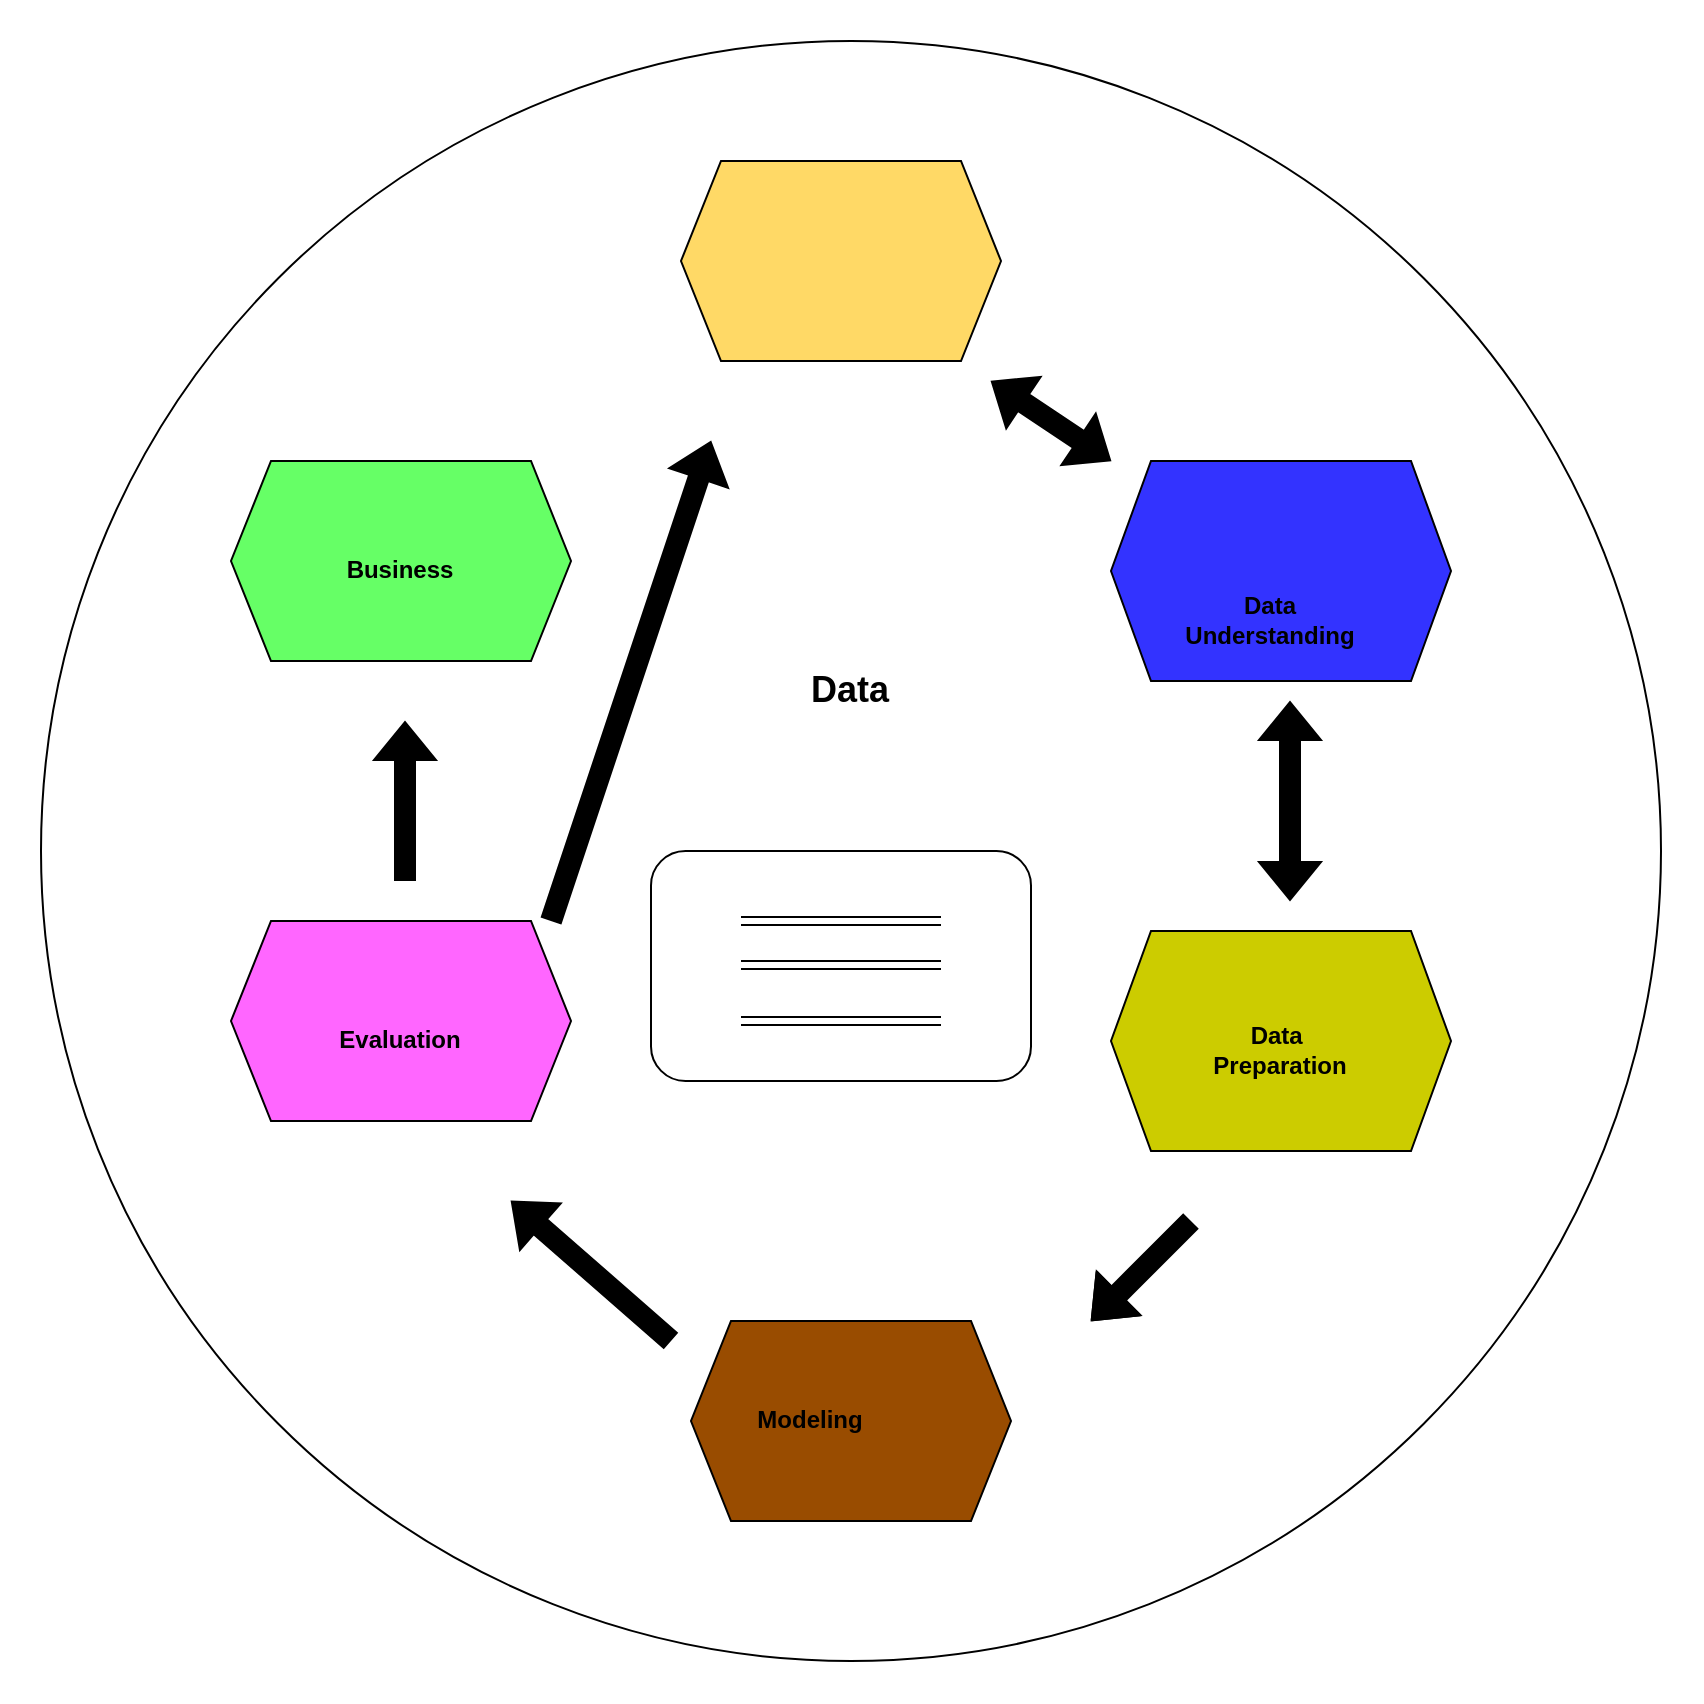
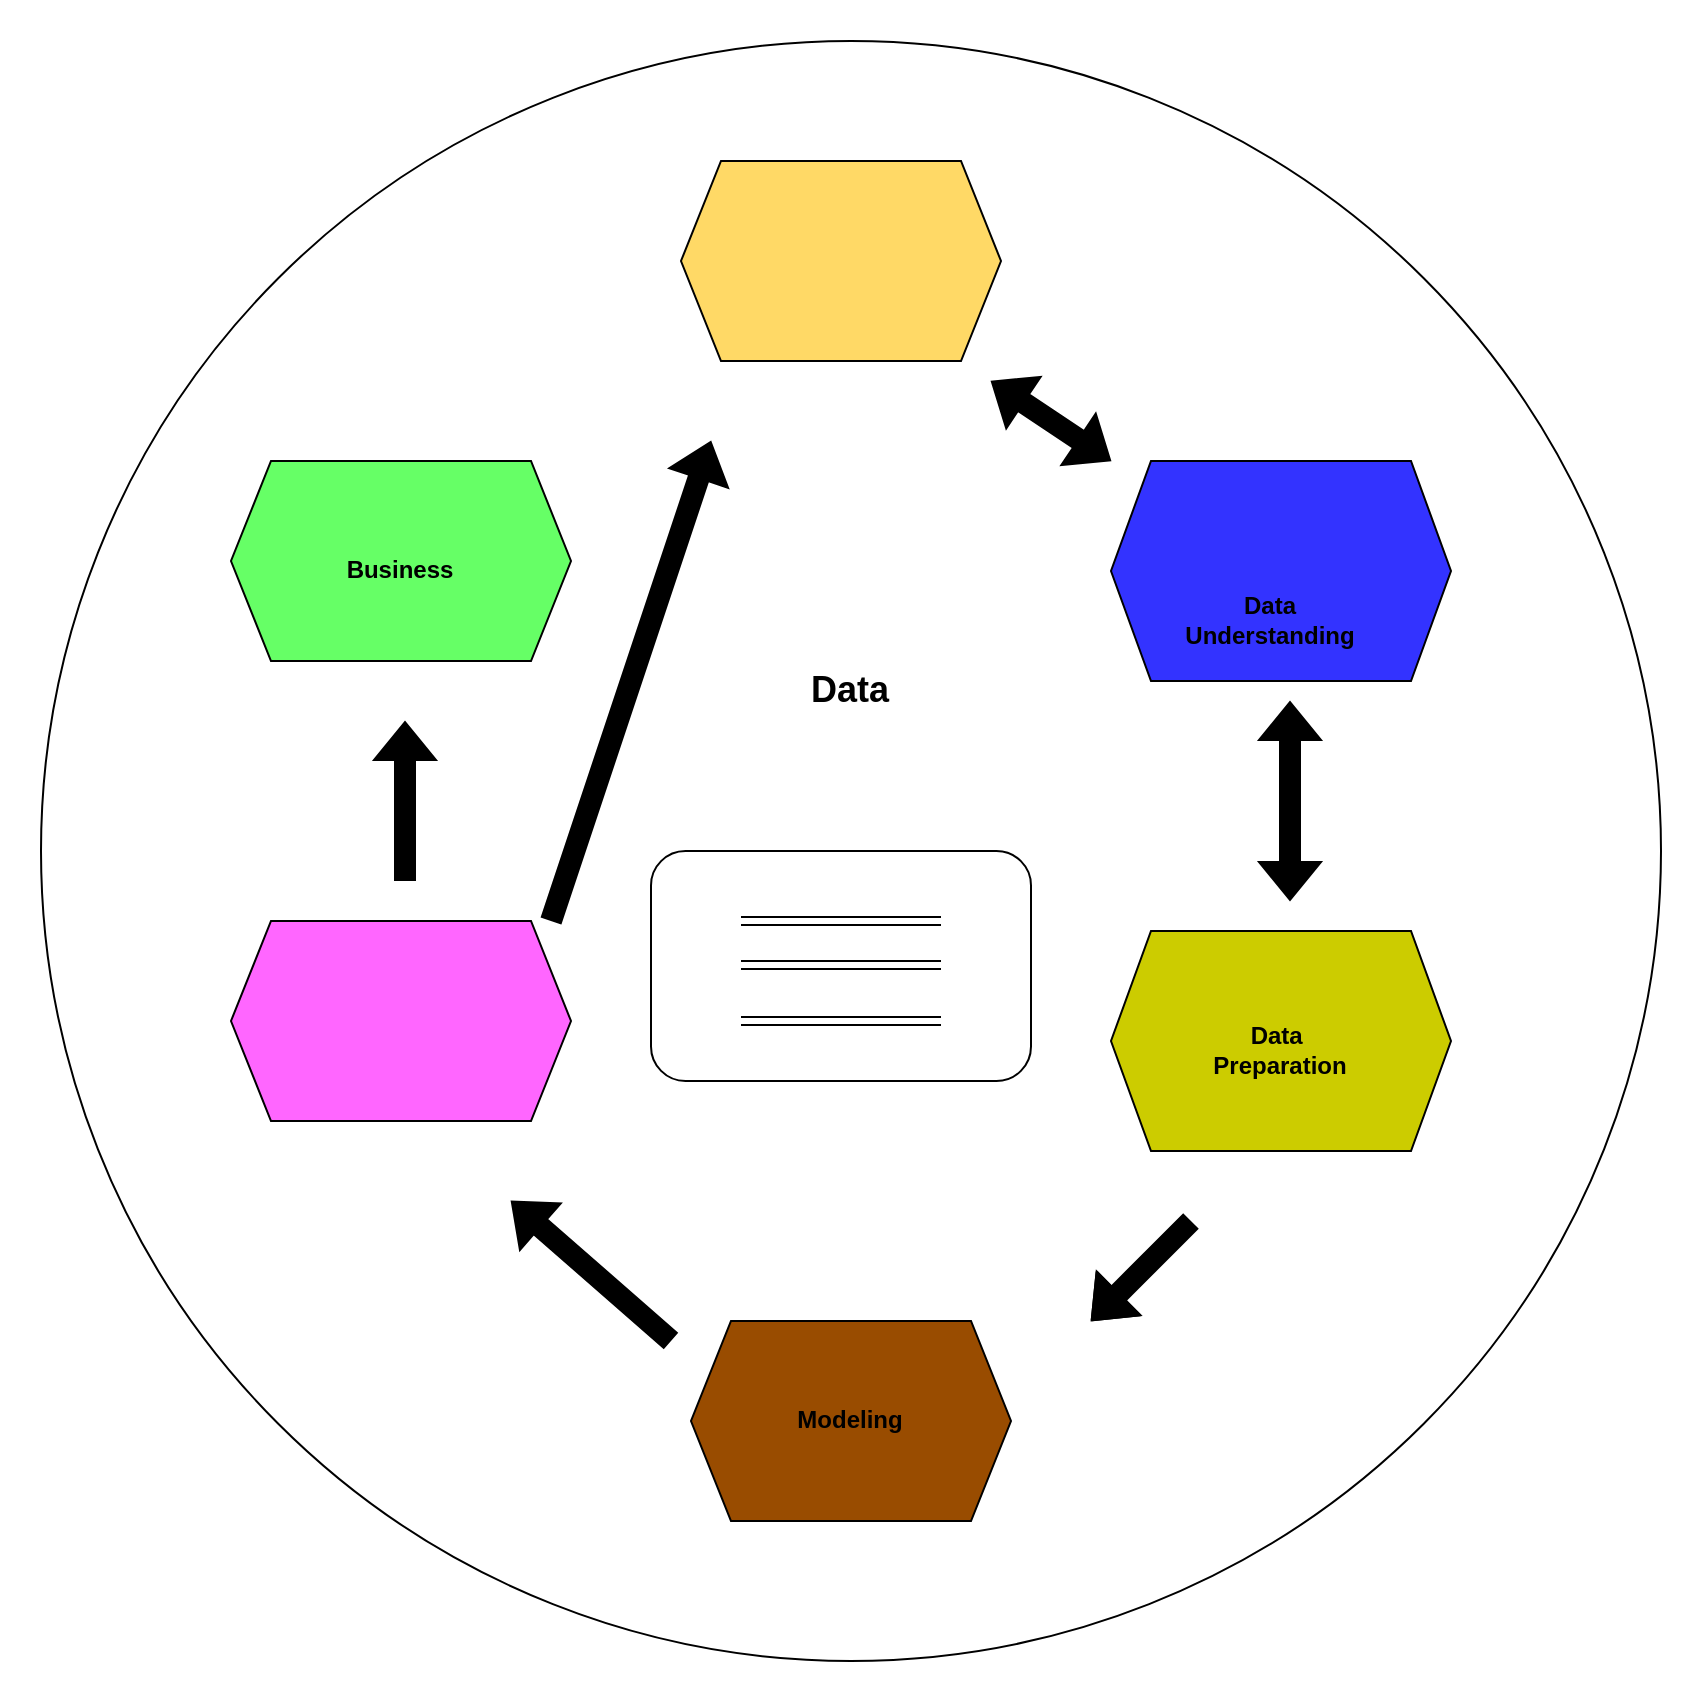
- <mxCell id="10" value="&lt;b&gt;Evaluation&lt;/b&gt;" style="text;html=1;align=center;verticalAlign=middle;whiteSpace=wrap;rounded=0;" vertex="1" parent="1"><mxGeometry x="170" y="505" width="60" height="30" as="geometry" /></mxCell>
- <mxCell id="11" value="&lt;b&gt;Modeling&lt;/b&gt;" style="text;html=1;align=center;verticalAlign=middle;whiteSpace=wrap;rounded=0;" vertex="1" parent="1"><mxGeometry x="375" y="695" width="60" height="30" as="geometry" /></mxCell>
+ <mxCell id="11" value="&lt;b&gt;Modeling&lt;/b&gt;" style="text;html=1;align=center;verticalAlign=middle;whiteSpace=wrap;rounded=0;" vertex="1" parent="1"><mxGeometry x="395" y="695" width="60" height="30" as="geometry" /></mxCell>
